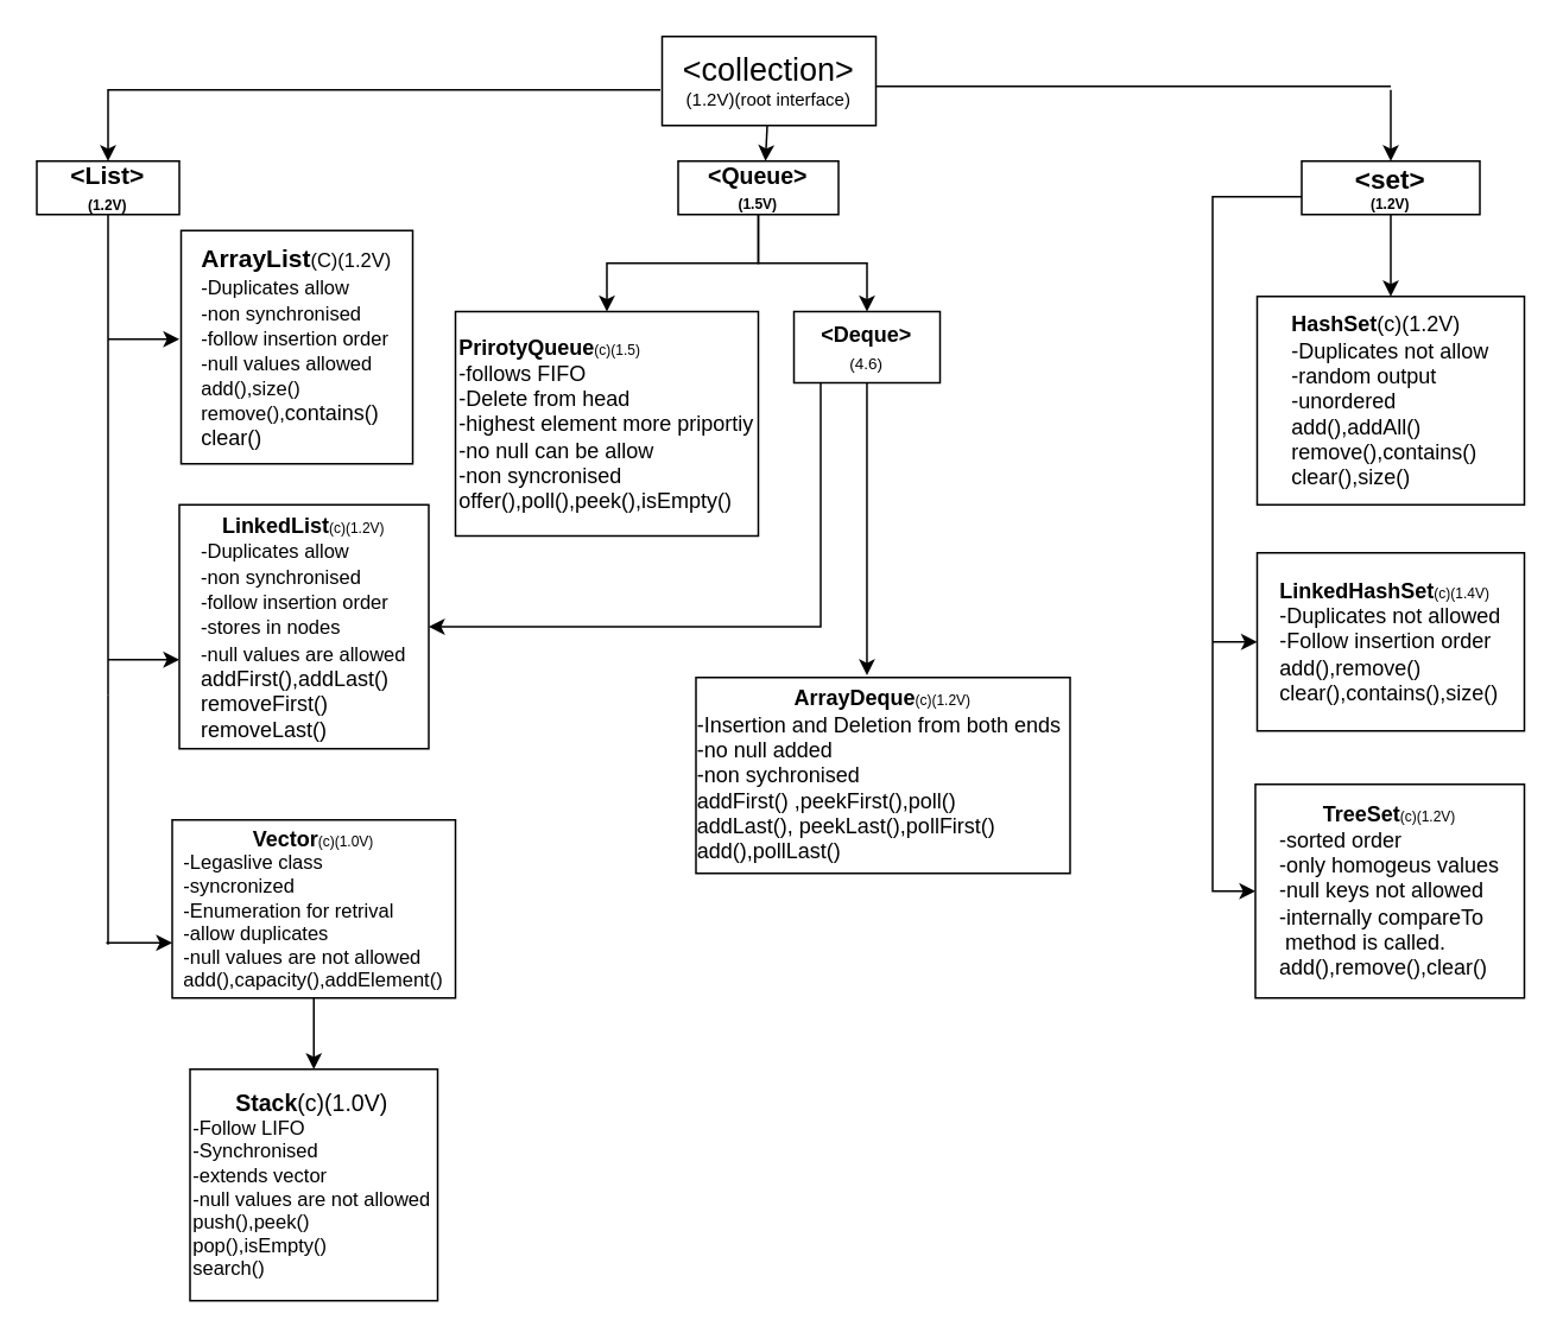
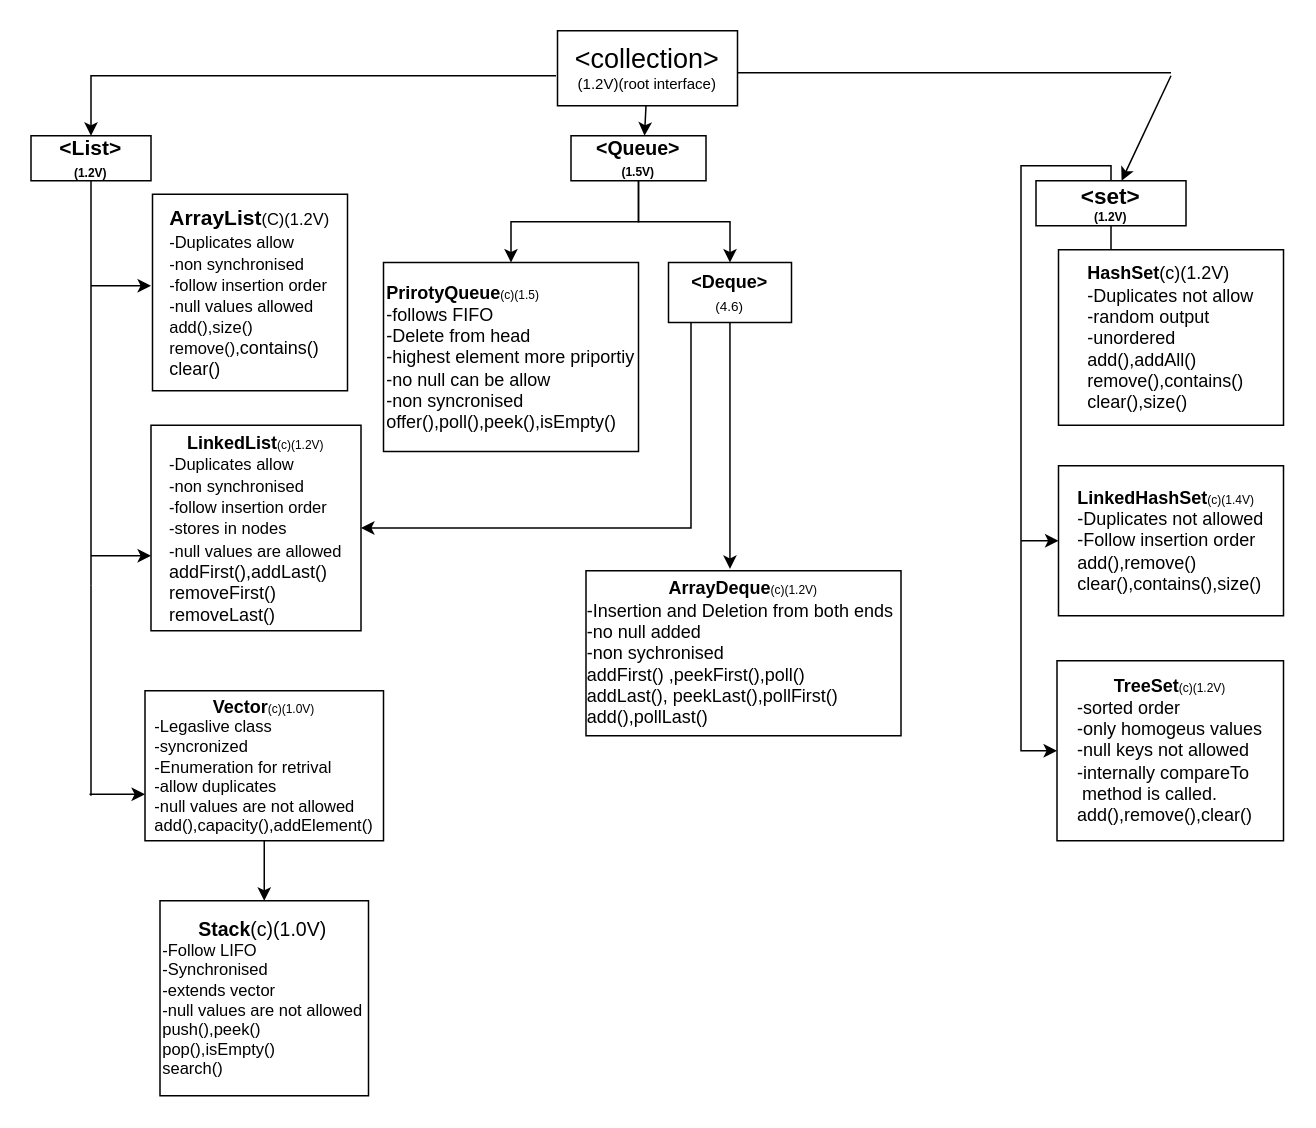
- <mxCell id="7" value="&lt;font style=&quot;font-size: 15px;&quot;&gt;&lt;b&gt;&amp;lt;set&amp;gt;&lt;/b&gt;&lt;/font&gt;&lt;div style=&quot;font-size: 8px;&quot;&gt;&lt;font style=&quot;font-size: 8px;&quot;&gt;&lt;b&gt;(1.2V)&lt;/b&gt;&lt;/font&gt;&lt;/div&gt;" style="rounded=0;whiteSpace=wrap;html=1;" parent="1" vertex="1"><mxGeometry x="730" y="90" width="100" height="30" as="geometry" /></mxCell>
+ <mxCell id="7" value="&lt;font style=&quot;font-size: 15px;&quot;&gt;&lt;b&gt;&amp;lt;set&amp;gt;&lt;/b&gt;&lt;/font&gt;&lt;div style=&quot;font-size: 8px;&quot;&gt;&lt;font style=&quot;font-size: 8px;&quot;&gt;&lt;b&gt;(1.2V)&lt;/b&gt;&lt;/font&gt;&lt;/div&gt;" style="rounded=0;whiteSpace=wrap;html=1;" parent="1" vertex="1"><mxGeometry x="690" y="120" width="100" height="30" as="geometry" /></mxCell>
